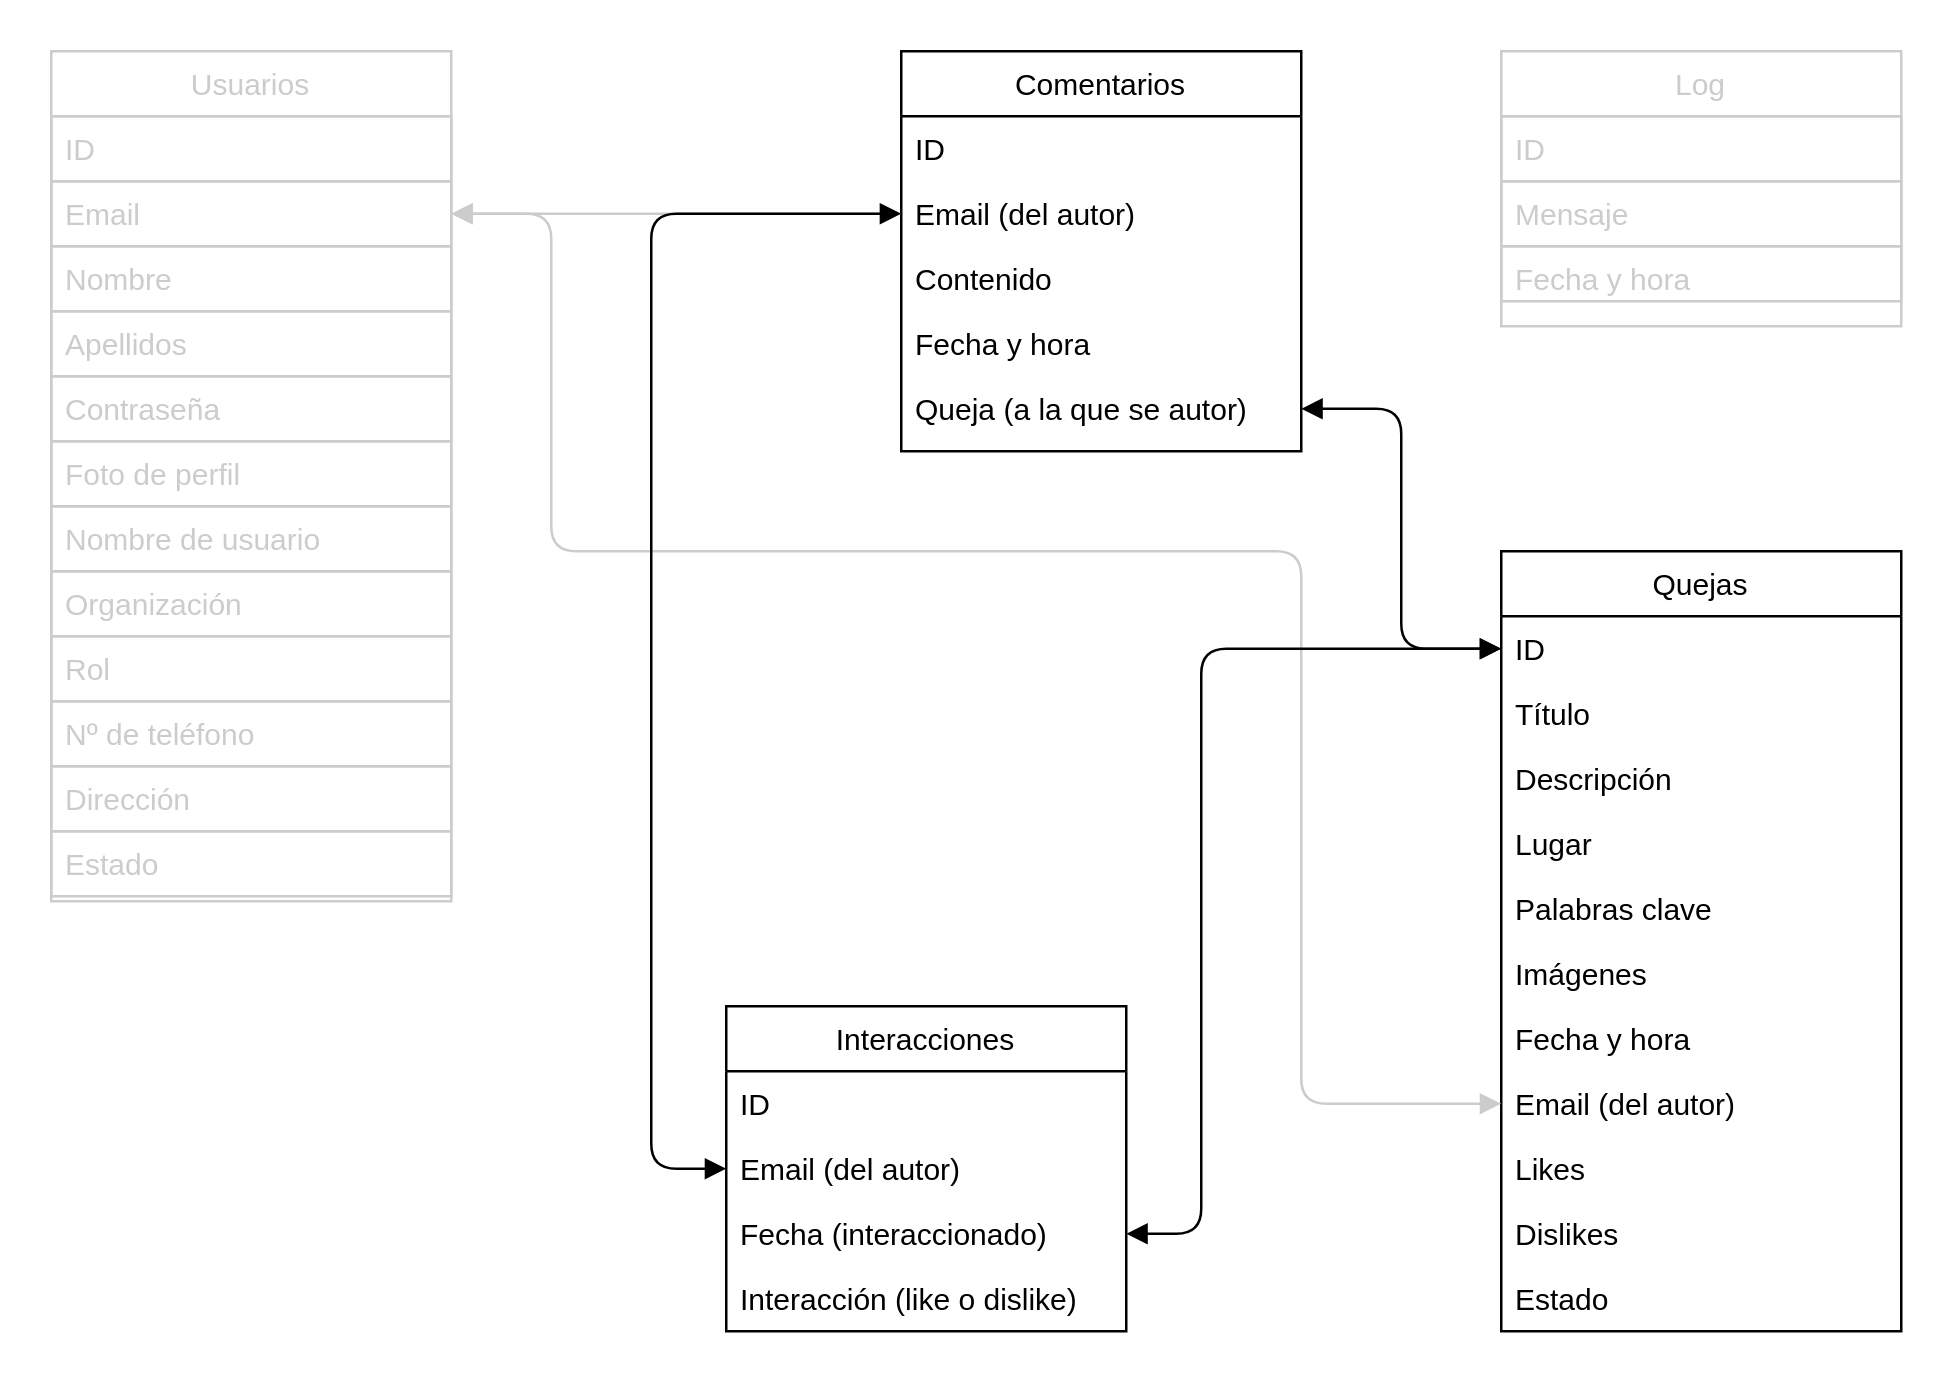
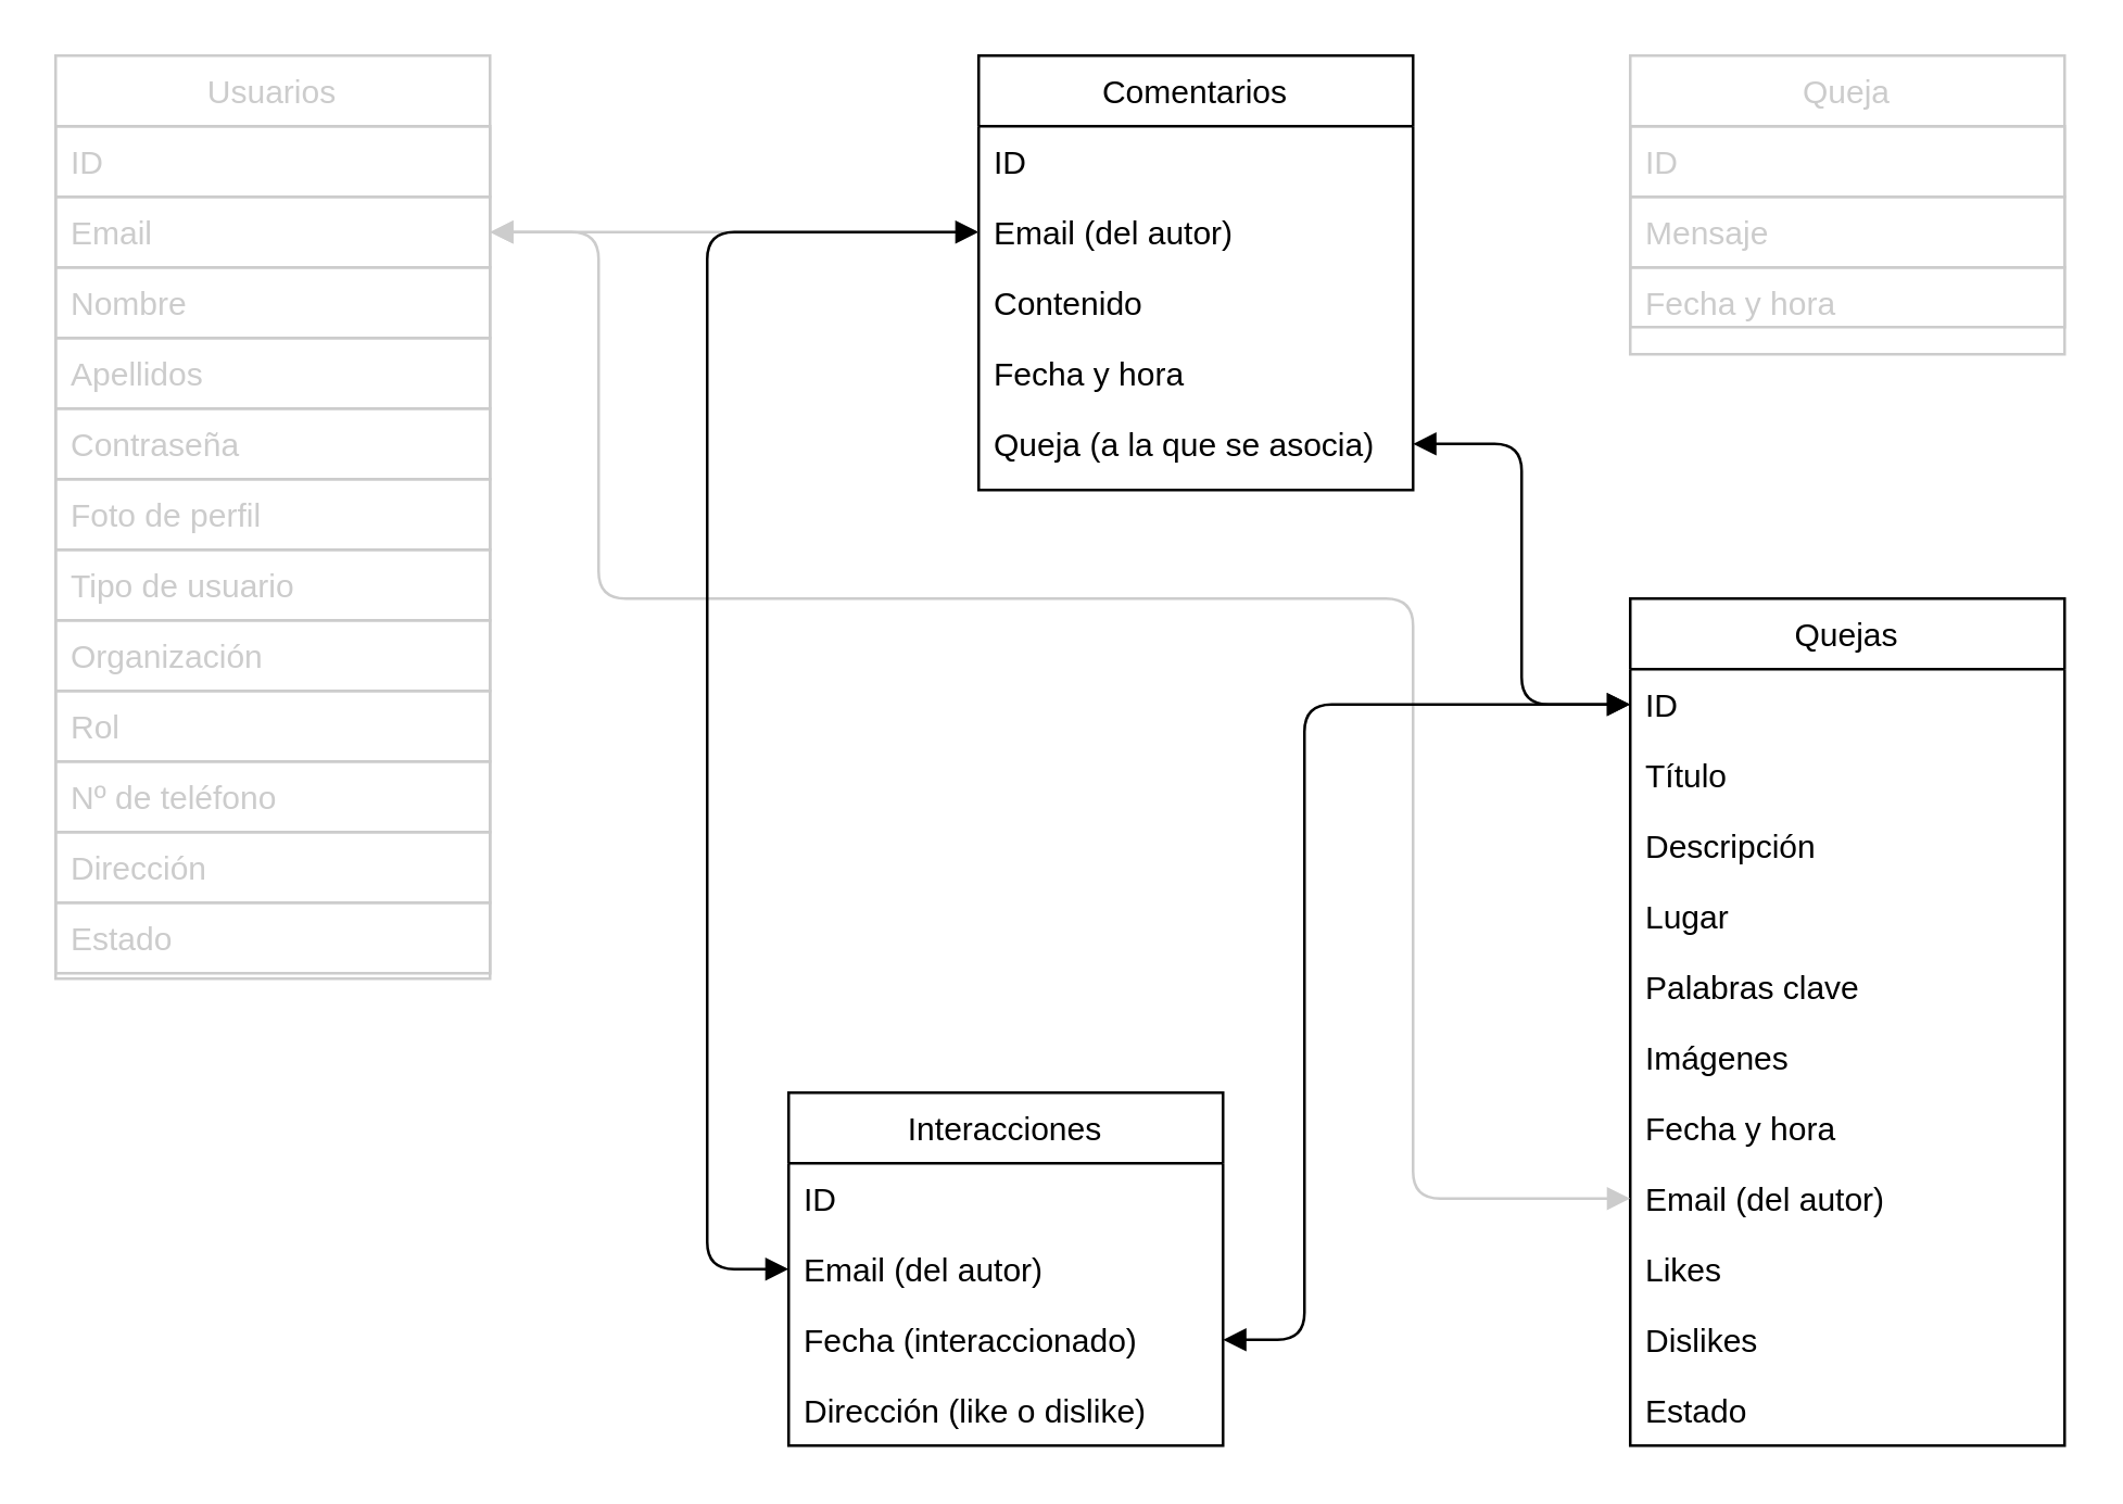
- <mxCell id="33" value="Log" style="swimlane;fontStyle=0;align=center;verticalAlign=top;childLayout=stackLayout;horizontal=1;startSize=26;horizontalStack=0;resizeParent=1;resizeLast=0;collapsible=1;marginBottom=0;rounded=0;shadow=0;strokeWidth=1;fontColor=#CCCCCC;strokeColor=#CCCCCC;" vertex="1" parent="1"><mxGeometry x="600" y="20" width="160" height="110" as="geometry"><mxRectangle x="230" y="140" width="160" height="26" as="alternateBounds" /></mxGeometry></mxCell>
+ <mxCell id="33" value="Queja" style="swimlane;fontStyle=0;align=center;verticalAlign=top;childLayout=stackLayout;horizontal=1;startSize=26;horizontalStack=0;resizeParent=1;resizeLast=0;collapsible=1;marginBottom=0;rounded=0;shadow=0;strokeWidth=1;fontColor=#CCCCCC;strokeColor=#CCCCCC;" vertex="1" parent="1"><mxGeometry x="600" y="20" width="160" height="110" as="geometry"><mxRectangle x="230" y="140" width="160" height="26" as="alternateBounds" /></mxGeometry></mxCell>
- <mxCell id="20" value="Queja (a la que se autor)" style="text;align=left;verticalAlign=top;spacingLeft=4;spacingRight=4;overflow=hidden;rotatable=0;points=[[0,0.5],[1,0.5]];portConstraint=eastwest;rounded=0;shadow=0;html=0;" vertex="1" parent="15"><mxGeometry y="130" width="160" height="26" as="geometry" /></mxCell>
+ <mxCell id="20" value="Queja (a la que se asocia)" style="text;align=left;verticalAlign=top;spacingLeft=4;spacingRight=4;overflow=hidden;rotatable=0;points=[[0,0.5],[1,0.5]];portConstraint=eastwest;rounded=0;shadow=0;html=0;" vertex="1" parent="15"><mxGeometry y="130" width="160" height="26" as="geometry" /></mxCell>
- <mxCell id="9" value="Nombre de usuario" style="text;align=left;verticalAlign=top;spacingLeft=4;spacingRight=4;overflow=hidden;rotatable=0;points=[[0,0.5],[1,0.5]];portConstraint=eastwest;rounded=0;shadow=0;html=0;fontColor=#CCCCCC;strokeColor=#CCCCCC;" vertex="1" parent="2"><mxGeometry y="182" width="160" height="26" as="geometry" /></mxCell>
+ <mxCell id="9" value="Tipo de usuario" style="text;align=left;verticalAlign=top;spacingLeft=4;spacingRight=4;overflow=hidden;rotatable=0;points=[[0,0.5],[1,0.5]];portConstraint=eastwest;rounded=0;shadow=0;html=0;fontColor=#CCCCCC;strokeColor=#CCCCCC;" vertex="1" parent="2"><mxGeometry y="182" width="160" height="26" as="geometry" /></mxCell>
- <mxCell id="41" value="Interacción (like o dislike)" style="text;align=left;verticalAlign=top;spacingLeft=4;spacingRight=4;overflow=hidden;rotatable=0;points=[[0,0.5],[1,0.5]];portConstraint=eastwest;rounded=0;shadow=0;html=0;" vertex="1" parent="37"><mxGeometry y="104" width="160" height="26" as="geometry" /></mxCell>
+ <mxCell id="41" value="Dirección (like o dislike)" style="text;align=left;verticalAlign=top;spacingLeft=4;spacingRight=4;overflow=hidden;rotatable=0;points=[[0,0.5],[1,0.5]];portConstraint=eastwest;rounded=0;shadow=0;html=0;" vertex="1" parent="37"><mxGeometry y="104" width="160" height="26" as="geometry" /></mxCell>
